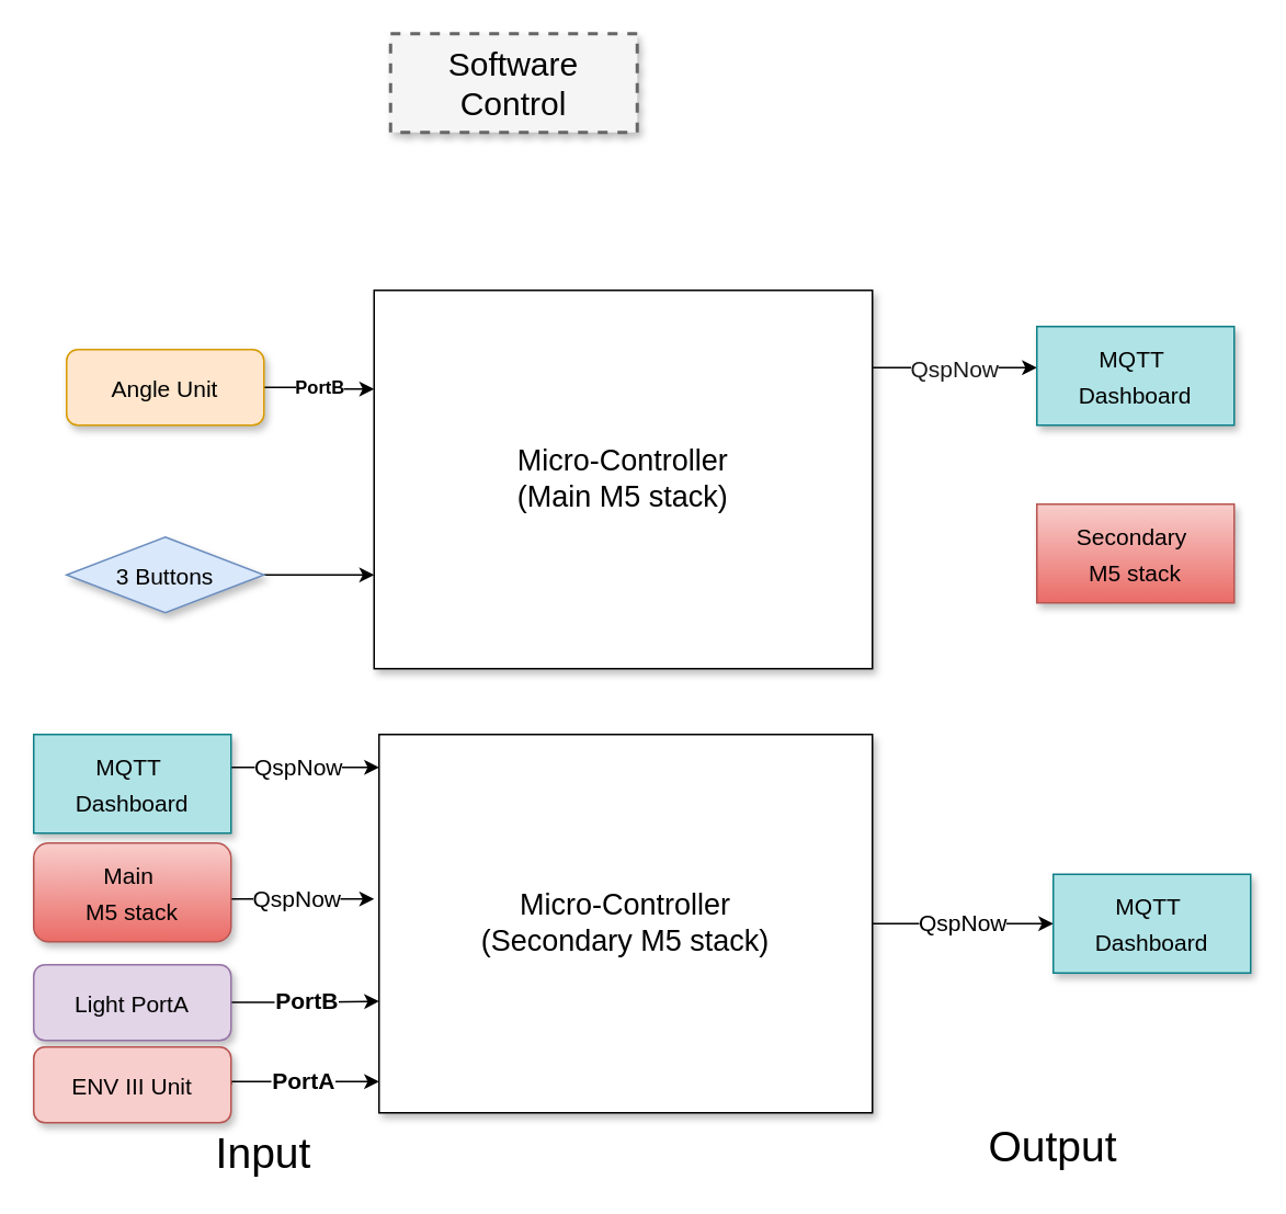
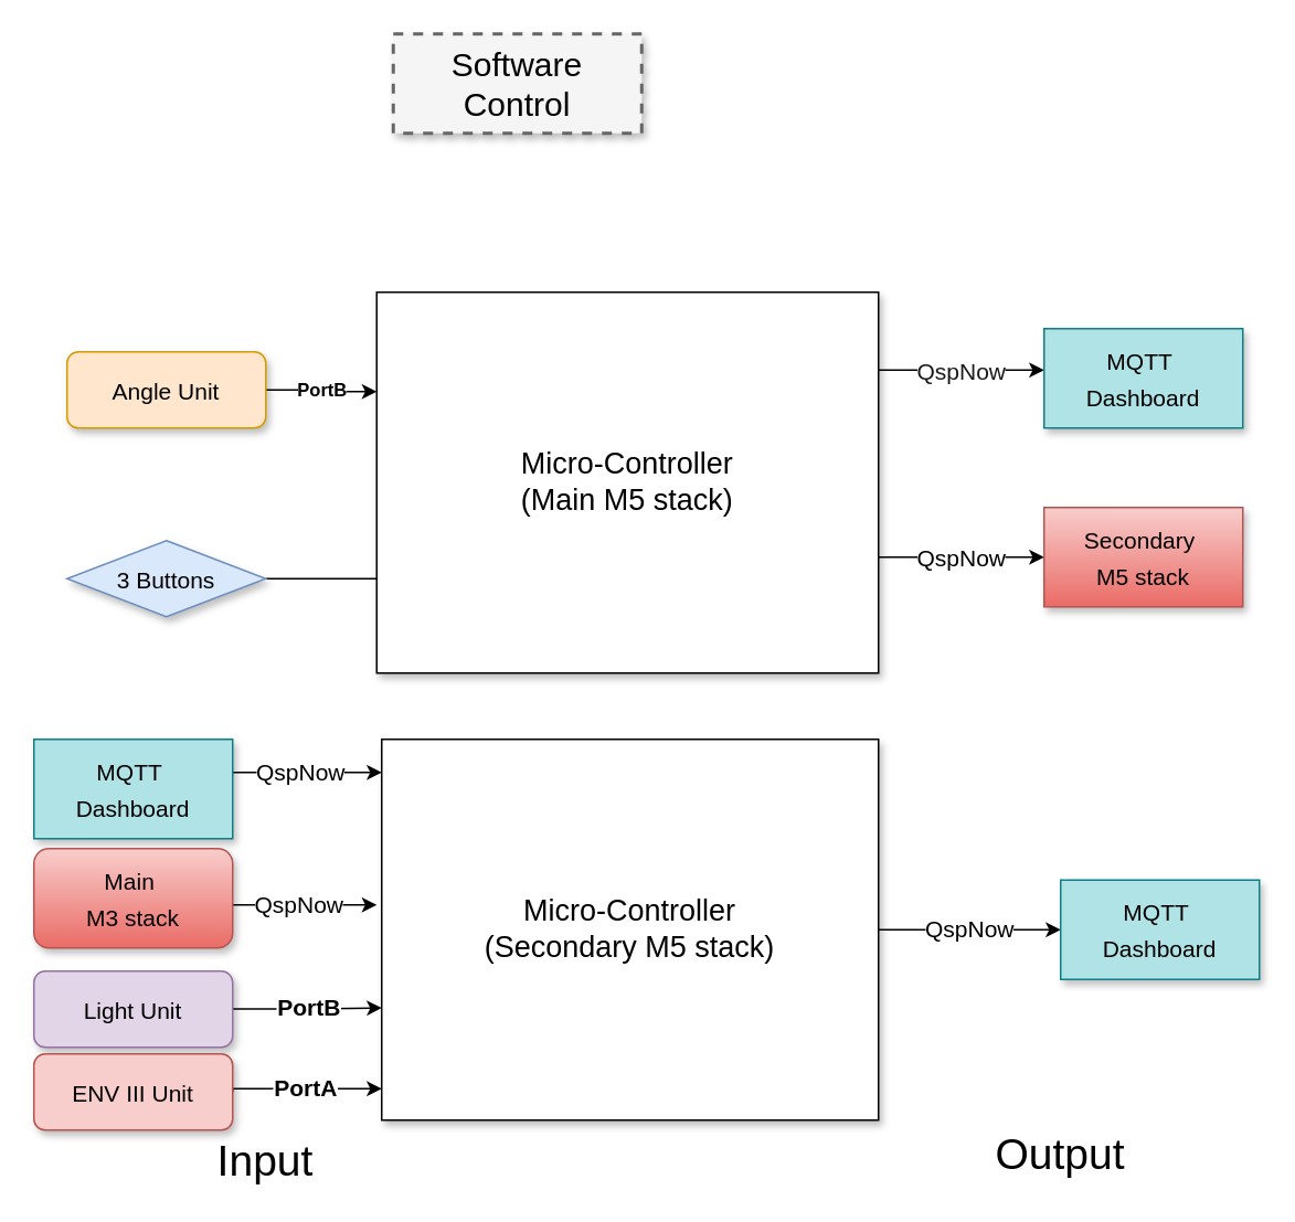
+ <mxCell id="4" value="&lt;font style=&quot;font-size: 14px;&quot;&gt;QspNow&lt;/font&gt;" style="edgeStyle=elbowEdgeStyle;rounded=0;html=1;startArrow=none;startFill=0;jettySize=auto;orthogonalLoop=1;fontSize=18;elbow=vertical;entryX=0;entryY=0.5;entryDx=0;entryDy=0;" parent="1" source="5" target="12" edge="1"><mxGeometry relative="1" as="geometry"><mxPoint x="630" y="306" as="targetPoint" /><Array as="points"><mxPoint x="540" y="336" /></Array><mxPoint as="offset" /></mxGeometry></mxCell>
- <mxCell id="10" value="" style="edgeStyle=orthogonalEdgeStyle;rounded=0;orthogonalLoop=1;jettySize=auto;html=1;" edge="1" parent="1" source="11" target="5"><mxGeometry relative="1" as="geometry"><Array as="points"><mxPoint x="210" y="349" /><mxPoint x="210" y="349" /></Array></mxGeometry></mxCell>
+ <mxCell id="10" value="" style="edgeStyle=orthogonalEdgeStyle;rounded=0;orthogonalLoop=1;jettySize=auto;html=1;endArrow=none;" edge="1" parent="1" source="11" target="5"><mxGeometry relative="1" as="geometry"><Array as="points"><mxPoint x="210" y="349" /><mxPoint x="210" y="349" /></Array></mxGeometry></mxCell>
- <mxCell id="18" value="&lt;font style=&quot;font-size: 14px;&quot;&gt;Main&amp;nbsp;&lt;/font&gt;&lt;div&gt;&lt;font style=&quot;font-size: 14px;&quot;&gt;M5 stack&lt;/font&gt;&lt;/div&gt;" style="rounded=1;whiteSpace=wrap;html=1;fontSize=18;shadow=1;fillColor=#f8cecc;strokeColor=#b85450;gradientColor=#ea6b66;" vertex="1" parent="1"><mxGeometry x="20" y="512" width="120" height="60" as="geometry" /></mxCell>
+ <mxCell id="18" value="&lt;font style=&quot;font-size: 14px;&quot;&gt;Main&amp;nbsp;&lt;/font&gt;&lt;div&gt;&lt;font style=&quot;font-size: 14px;&quot;&gt;M3 stack&lt;/font&gt;&lt;/div&gt;" style="rounded=1;whiteSpace=wrap;html=1;fontSize=18;shadow=1;fillColor=#f8cecc;strokeColor=#b85450;gradientColor=#ea6b66;" vertex="1" parent="1"><mxGeometry x="20" y="512" width="120" height="60" as="geometry" /></mxCell>
- <mxCell id="20" value="&lt;font style=&quot;font-size: 14px;&quot;&gt;Light PortA&lt;/font&gt;" style="rounded=1;whiteSpace=wrap;html=1;fontSize=18;shadow=1;fillColor=#e1d5e7;strokeColor=#9673a6;" vertex="1" parent="1"><mxGeometry x="20" y="586" width="120" height="46" as="geometry" /></mxCell>
+ <mxCell id="20" value="&lt;font style=&quot;font-size: 14px;&quot;&gt;Light Unit&lt;/font&gt;" style="rounded=1;whiteSpace=wrap;html=1;fontSize=18;shadow=1;fillColor=#e1d5e7;strokeColor=#9673a6;" vertex="1" parent="1"><mxGeometry x="20" y="586" width="120" height="46" as="geometry" /></mxCell>
